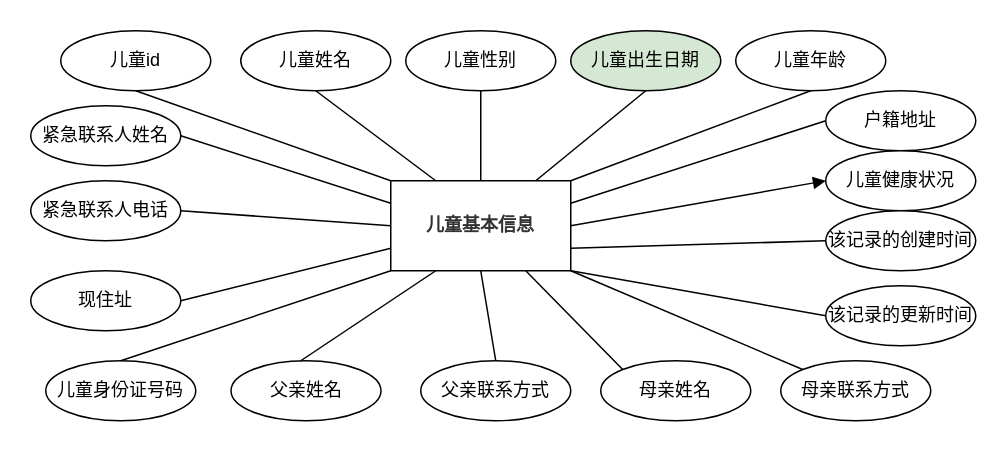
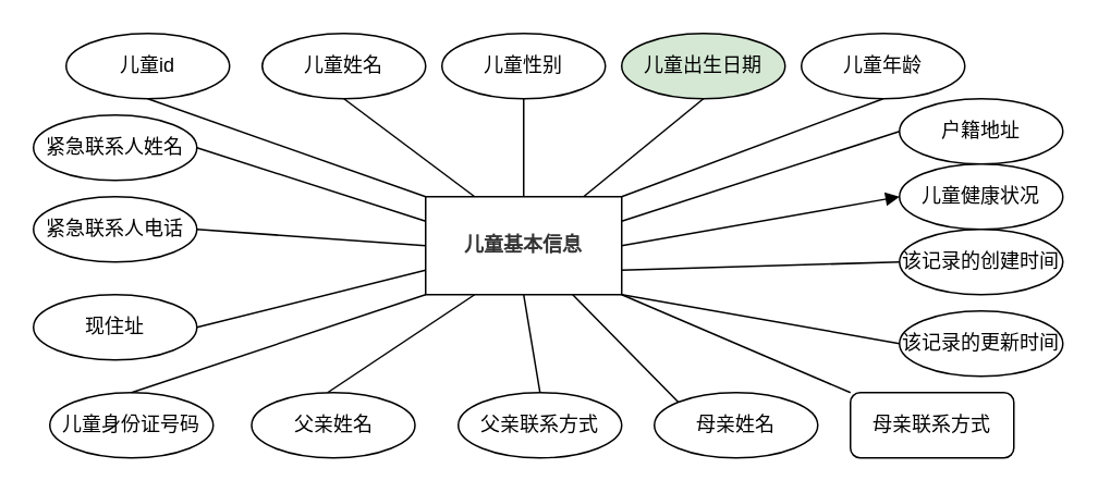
- <mxCell id="19" value="母亲联系方式" style="ellipse;whiteSpace=wrap;html=1;" vertex="1" parent="1"><mxGeometry x="520" y="240" width="100" height="40" as="geometry" /></mxCell>
+ <mxCell id="19" value="母亲联系方式" style="whiteSpace=wrap;html=1;rounded=1;" vertex="1" parent="1"><mxGeometry x="520" y="240" width="100" height="40" as="geometry" /></mxCell>
